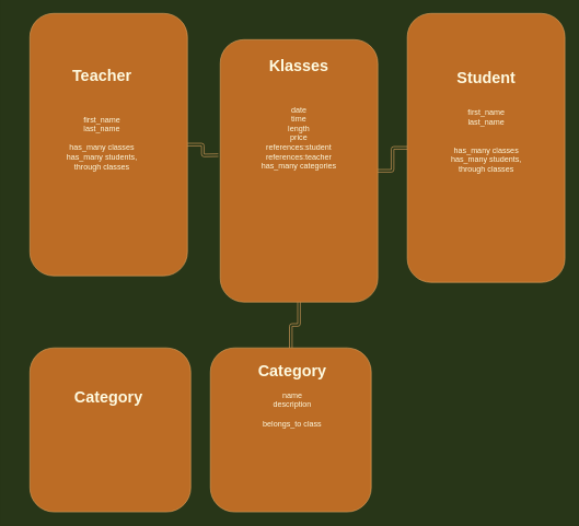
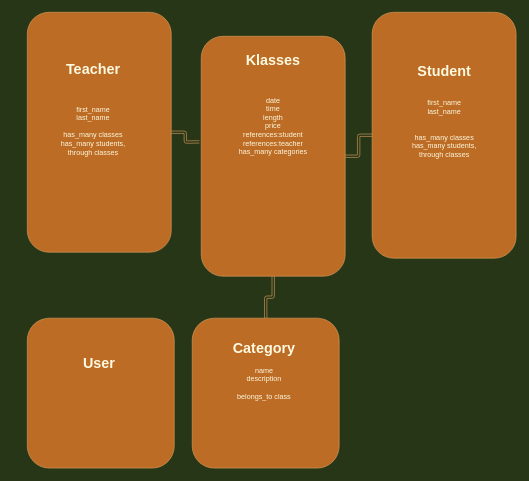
- <mxCell id="15" value="&lt;h1&gt;Category&lt;/h1&gt;&lt;div&gt;&lt;br&gt;&lt;/div&gt;" style="text;html=1;strokeColor=none;fillColor=none;spacing=5;spacingTop=-20;whiteSpace=wrap;overflow=hidden;rounded=0;sketch=0;fontColor=#FEFAE0;align=center;" parent="1" vertex="1"><mxGeometry x="65" y="585" width="200" height="140" as="geometry" /></mxCell>
+ <mxCell id="15" value="&lt;h1&gt;User&lt;/h1&gt;&lt;div&gt;&lt;br&gt;&lt;/div&gt;" style="text;html=1;strokeColor=none;fillColor=none;spacing=5;spacingTop=-20;whiteSpace=wrap;overflow=hidden;rounded=0;sketch=0;fontColor=#FEFAE0;align=center;" parent="1" vertex="1"><mxGeometry x="65" y="585" width="200" height="140" as="geometry" /></mxCell>
- <mxCell id="11" value="&lt;h1&gt;Category&lt;/h1&gt;&lt;div&gt;name&lt;/div&gt;&lt;div&gt;description&lt;/div&gt;&lt;div&gt;&lt;br&gt;&lt;/div&gt;&lt;div&gt;belongs_to class&lt;/div&gt;" style="text;html=1;strokeColor=none;fillColor=none;spacing=5;spacingTop=-20;whiteSpace=wrap;overflow=hidden;rounded=0;sketch=0;fontColor=#FEFAE0;align=center;" parent="1" vertex="1"><mxGeometry x="345" y="545" width="200" height="140" as="geometry" /></mxCell>
+ <mxCell id="11" value="&lt;h1&gt;Category&lt;/h1&gt;&lt;div&gt;name&lt;/div&gt;&lt;div&gt;description&lt;/div&gt;&lt;div&gt;&lt;br&gt;&lt;/div&gt;&lt;div&gt;belongs_to class&lt;/div&gt;" style="text;html=1;strokeColor=none;fillColor=none;spacing=5;spacingTop=-20;whiteSpace=wrap;overflow=hidden;rounded=0;sketch=0;fontColor=#FEFAE0;align=center;" parent="1" vertex="1"><mxGeometry x="340" y="560" width="200" height="140" as="geometry" /></mxCell>
